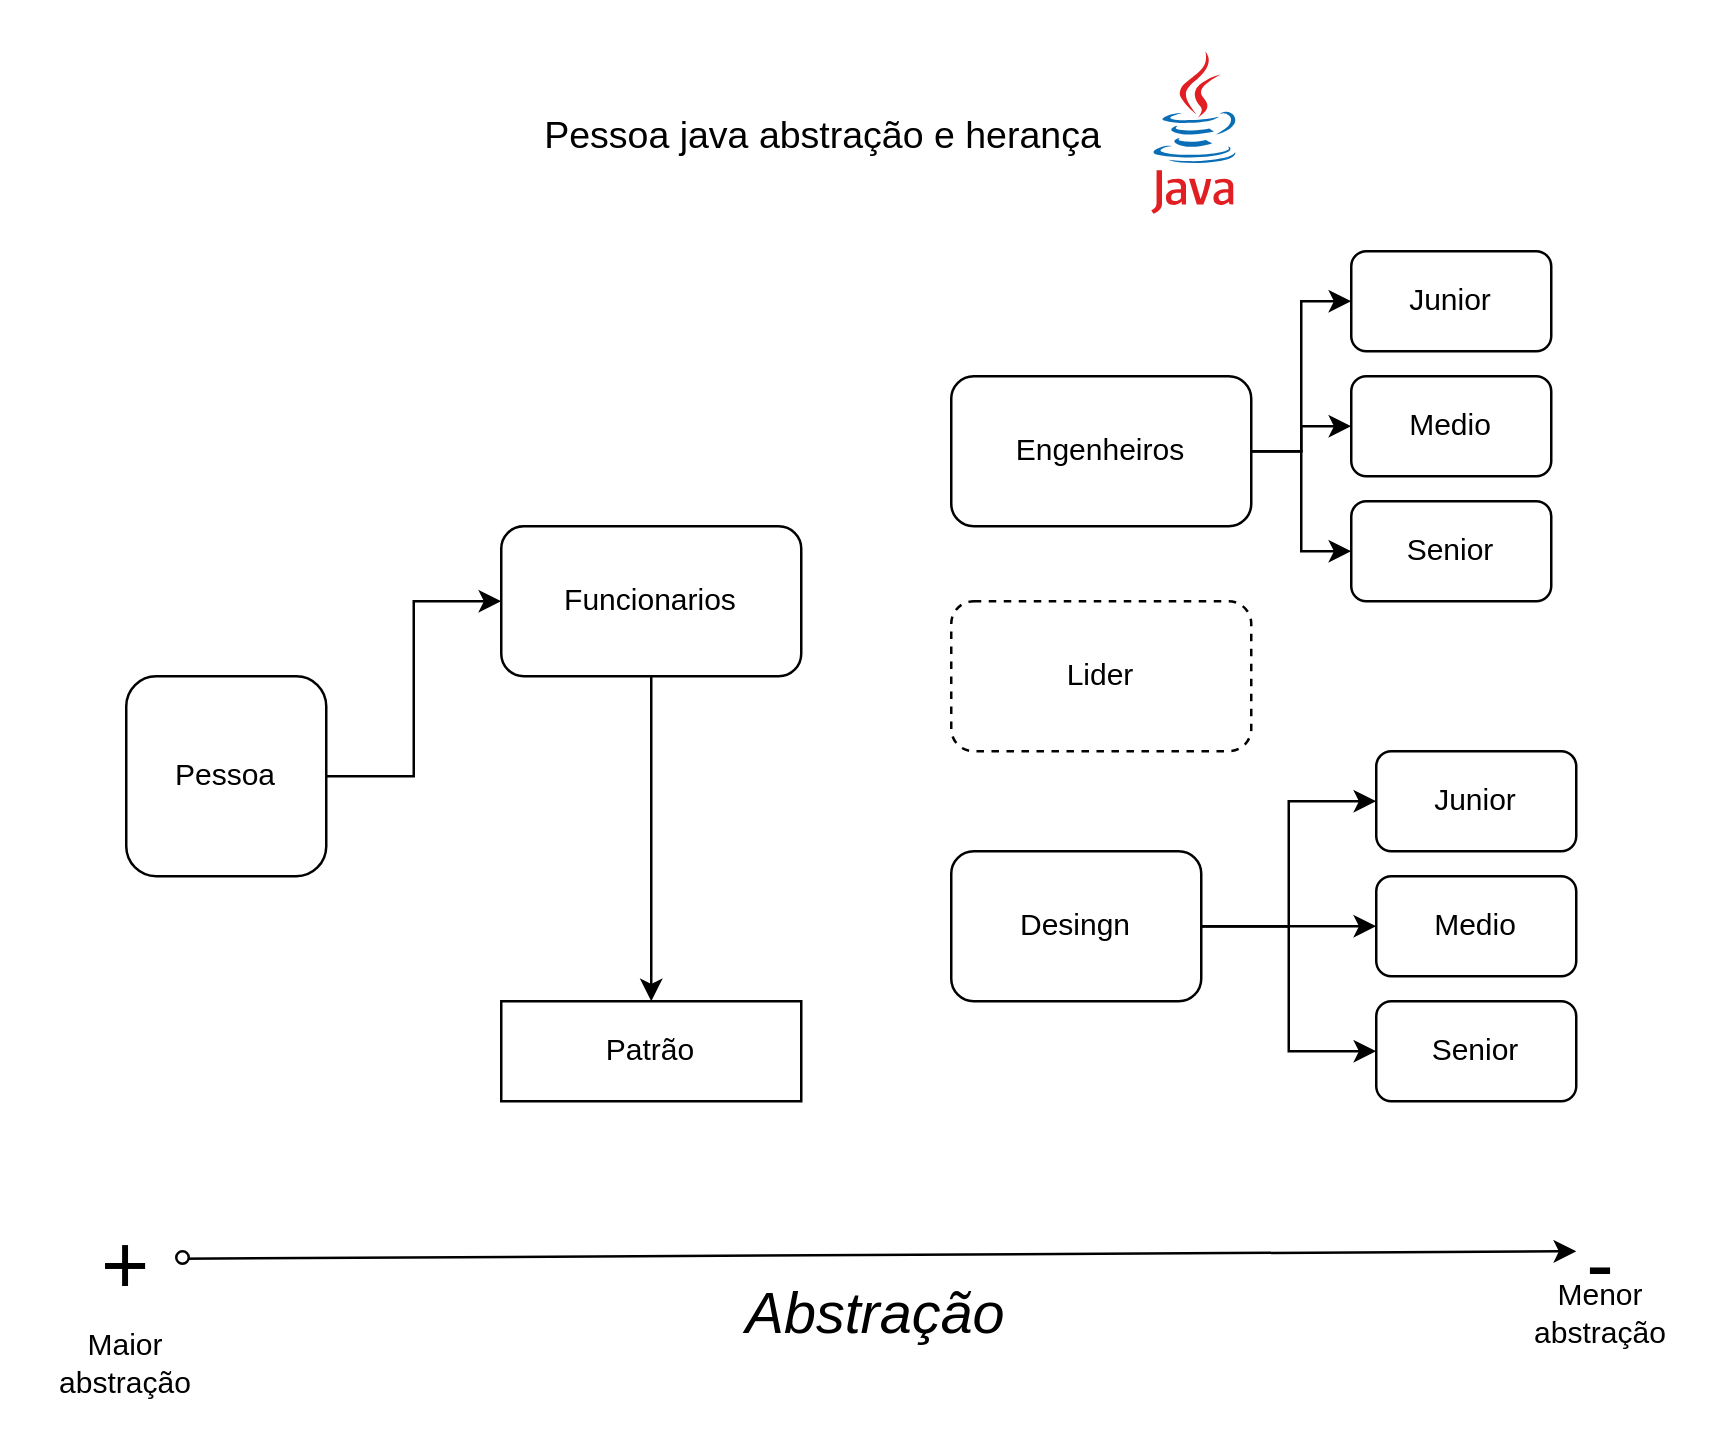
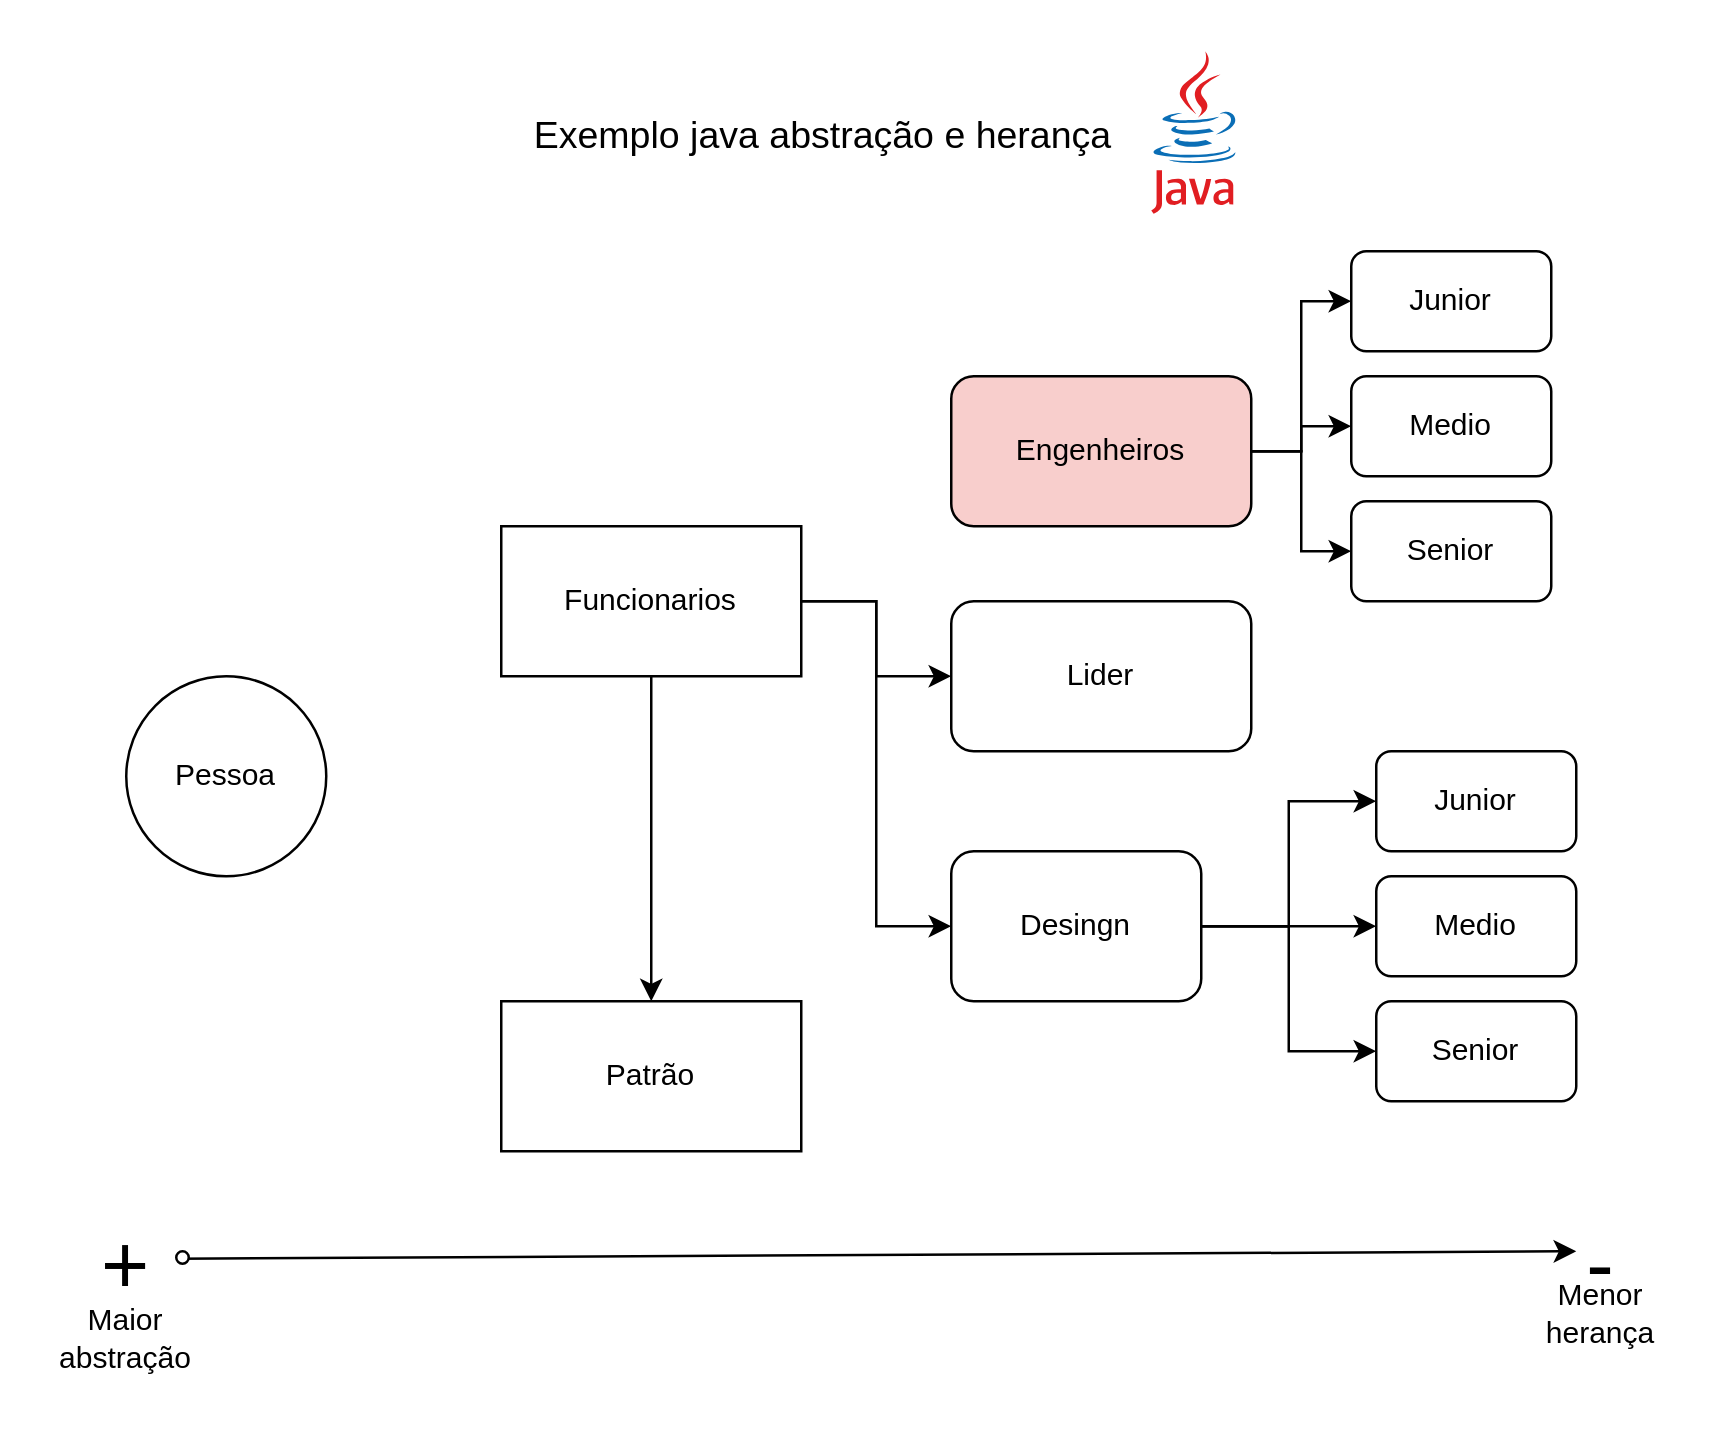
- <mxCell id="31" value="&lt;font style=&quot;font-size: 15px;&quot;&gt;Pessoa java abstração e herança&lt;/font&gt;" style="text;html=1;align=center;verticalAlign=middle;whiteSpace=wrap;rounded=0;" vertex="1" parent="1"><mxGeometry x="164.4" y="37.5" width="330" height="30" as="geometry" /></mxCell>
+ <mxCell id="31" value="&lt;font style=&quot;font-size: 15px;&quot;&gt;Exemplo java abstração e herança&lt;/font&gt;" style="text;html=1;align=center;verticalAlign=middle;whiteSpace=wrap;rounded=0;" vertex="1" parent="1"><mxGeometry x="164.4" y="37.5" width="330" height="30" as="geometry" /></mxCell>
- <mxCell id="12" value="Engenheiros" style="rounded=1;whiteSpace=wrap;html=1;" vertex="1" parent="1"><mxGeometry x="380" y="150" width="120" height="60" as="geometry" /></mxCell>
+ <mxCell id="12" value="Engenheiros" style="rounded=1;whiteSpace=wrap;html=1;fillColor=#f8cecc;" vertex="1" parent="1"><mxGeometry x="380" y="150" width="120" height="60" as="geometry" /></mxCell>
- <mxCell id="7" value="Funcionarios" style="whiteSpace=wrap;html=1;rounded=1;" vertex="1" parent="1"><mxGeometry x="200" y="210" width="120" height="60" as="geometry" /></mxCell>
+ <mxCell id="7" value="Funcionarios" style="rounded=0;whiteSpace=wrap;html=1;" vertex="1" parent="1"><mxGeometry x="200" y="210" width="120" height="60" as="geometry" /></mxCell>
+ <mxCell id="5" style="edgeStyle=orthogonalEdgeStyle;rounded=0;orthogonalLoop=1;jettySize=auto;html=1;entryX=0;entryY=0.5;entryDx=0;entryDy=0;" edge="1" parent="1" source="7" target="13"><mxGeometry relative="1" as="geometry" /></mxCell>
- <mxCell id="13" value="Lider" style="rounded=1;whiteSpace=wrap;html=1;dashed=1;" vertex="1" parent="1"><mxGeometry x="380" y="240" width="120" height="60" as="geometry" /></mxCell>
+ <mxCell id="13" value="Lider" style="rounded=1;whiteSpace=wrap;html=1;" vertex="1" parent="1"><mxGeometry x="380" y="240" width="120" height="60" as="geometry" /></mxCell>
- <mxCell id="2" style="edgeStyle=orthogonalEdgeStyle;rounded=0;orthogonalLoop=1;jettySize=auto;html=1;entryX=0;entryY=0.5;entryDx=0;entryDy=0;" edge="1" parent="1" source="3" target="7"><mxGeometry relative="1" as="geometry" /></mxCell>
- <mxCell id="3" value="Pessoa" style="whiteSpace=wrap;html=1;aspect=fixed;rounded=1;" vertex="1" parent="1"><mxGeometry x="50" y="270" width="80" height="80" as="geometry" /></mxCell>
+ <mxCell id="3" value="Pessoa" style="ellipse;whiteSpace=wrap;html=1;aspect=fixed;" vertex="1" parent="1"><mxGeometry x="50" y="270" width="80" height="80" as="geometry" /></mxCell>
+ <mxCell id="6" style="edgeStyle=orthogonalEdgeStyle;rounded=0;orthogonalLoop=1;jettySize=auto;html=1;entryX=0;entryY=0.5;entryDx=0;entryDy=0;" edge="1" parent="1" source="7" target="17"><mxGeometry relative="1" as="geometry" /></mxCell>
- <mxCell id="8" value="Patrão" style="rounded=0;whiteSpace=wrap;html=1;" vertex="1" parent="1"><mxGeometry x="200" y="400" width="120" height="40" as="geometry" /></mxCell>
+ <mxCell id="8" value="Patrão" style="rounded=0;whiteSpace=wrap;html=1;" vertex="1" parent="1"><mxGeometry x="200" y="400" width="120" height="60" as="geometry" /></mxCell>
- <mxCell id="25" value="&lt;font style=&quot;font-size: 23px;&quot;&gt;&lt;i&gt;Abstração&lt;/i&gt;&lt;/font&gt;" style="text;html=1;align=center;verticalAlign=middle;whiteSpace=wrap;rounded=0;" vertex="1" parent="1"><mxGeometry x="320" y="510" width="60" height="30" as="geometry" /></mxCell>
- <mxCell id="29" value="Menor abstração" style="text;html=1;align=center;verticalAlign=middle;whiteSpace=wrap;rounded=0;" vertex="1" parent="1"><mxGeometry x="610" y="510" width="60" height="30" as="geometry" /></mxCell>
+ <mxCell id="29" value="Menor herança" style="text;html=1;align=center;verticalAlign=middle;whiteSpace=wrap;rounded=0;" vertex="1" parent="1"><mxGeometry x="610" y="510" width="60" height="30" as="geometry" /></mxCell>
- <mxCell id="28" value="Maior abstração" style="text;html=1;align=center;verticalAlign=middle;whiteSpace=wrap;rounded=0;" vertex="1" parent="1"><mxGeometry x="20" y="530" width="60" height="30" as="geometry" /></mxCell>
+ <mxCell id="28" value="Maior abstração" style="text;html=1;align=center;verticalAlign=middle;whiteSpace=wrap;rounded=0;" vertex="1" parent="1"><mxGeometry x="20" y="520" width="60" height="30" as="geometry" /></mxCell>
